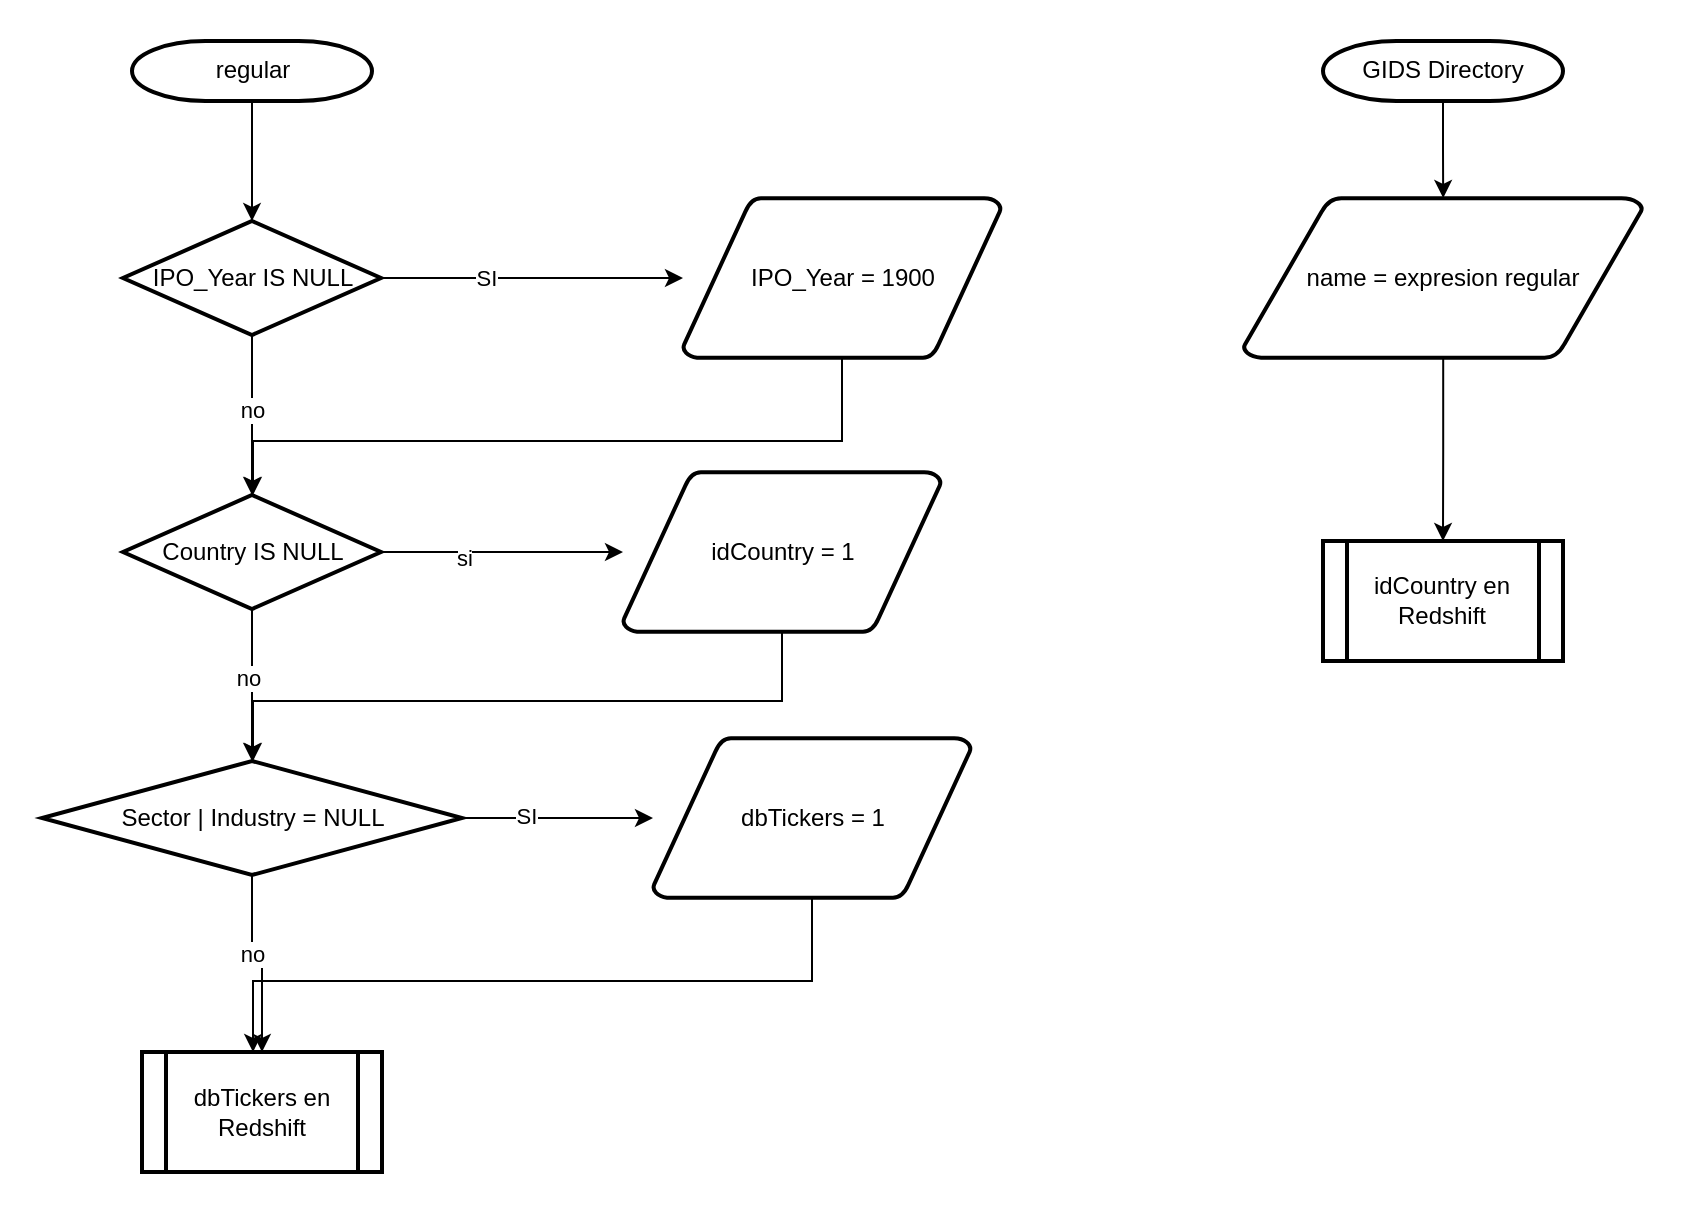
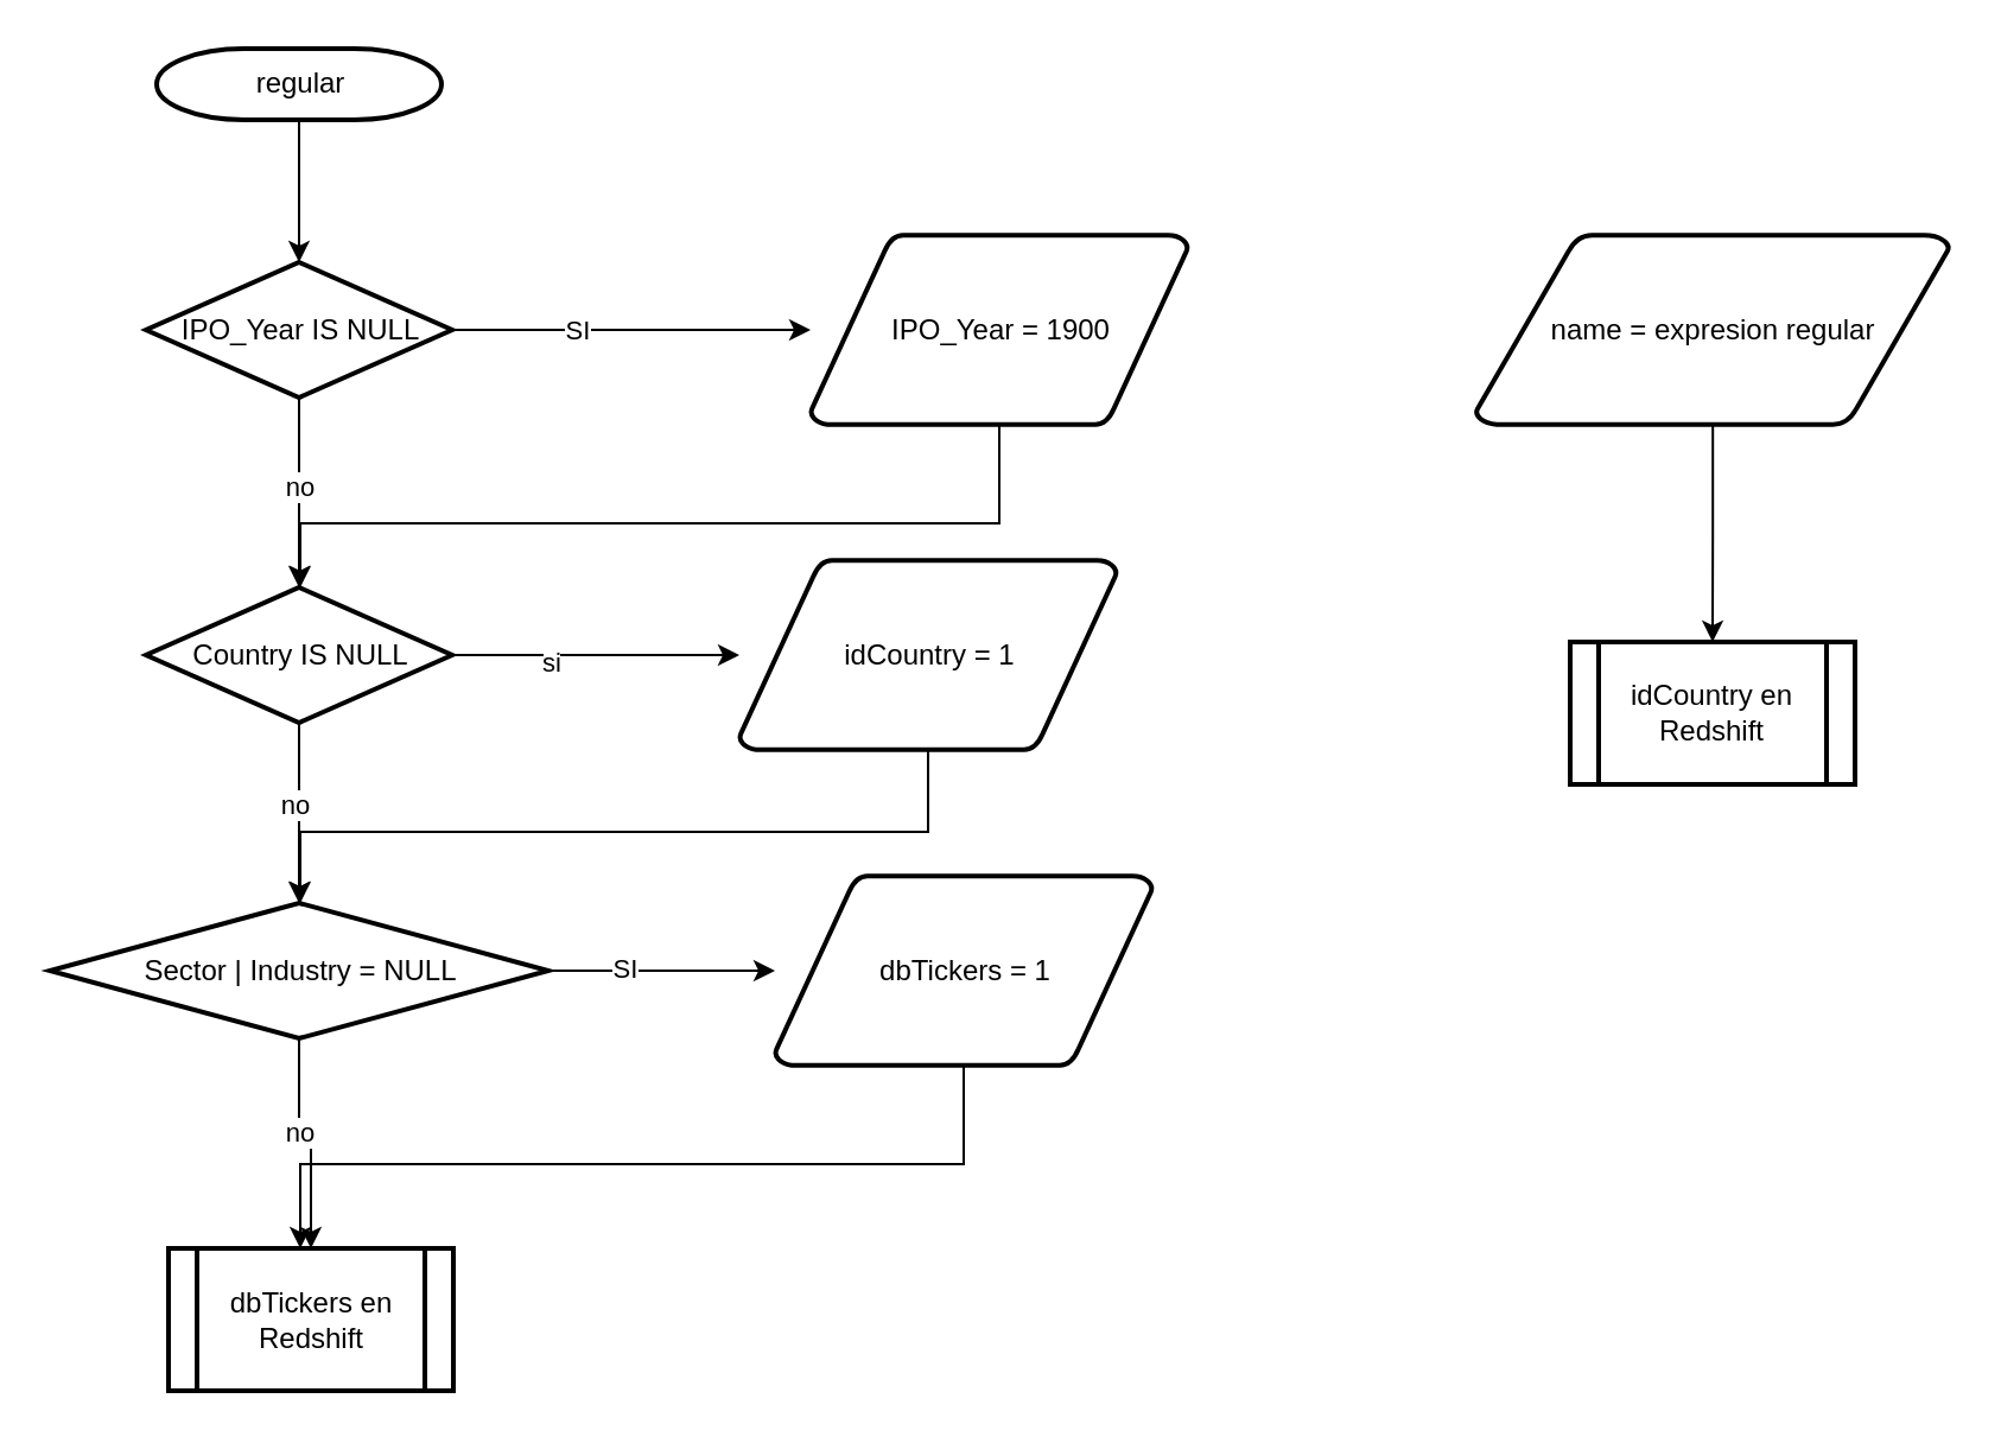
- <mxCell id="27" value="GIDS Directory" style="shape=mxgraph.flowchart.terminator;strokeWidth=2;gradientColor=none;gradientDirection=north;fontStyle=0;html=1;" vertex="1" parent="1"><mxGeometry x="661" y="20" width="120" height="30" as="geometry" /></mxCell>
- <mxCell id="26" style="edgeStyle=orthogonalEdgeStyle;rounded=0;orthogonalLoop=1;jettySize=auto;html=1;" edge="1" parent="1" source="27" target="29"><mxGeometry relative="1" as="geometry" /></mxCell>
